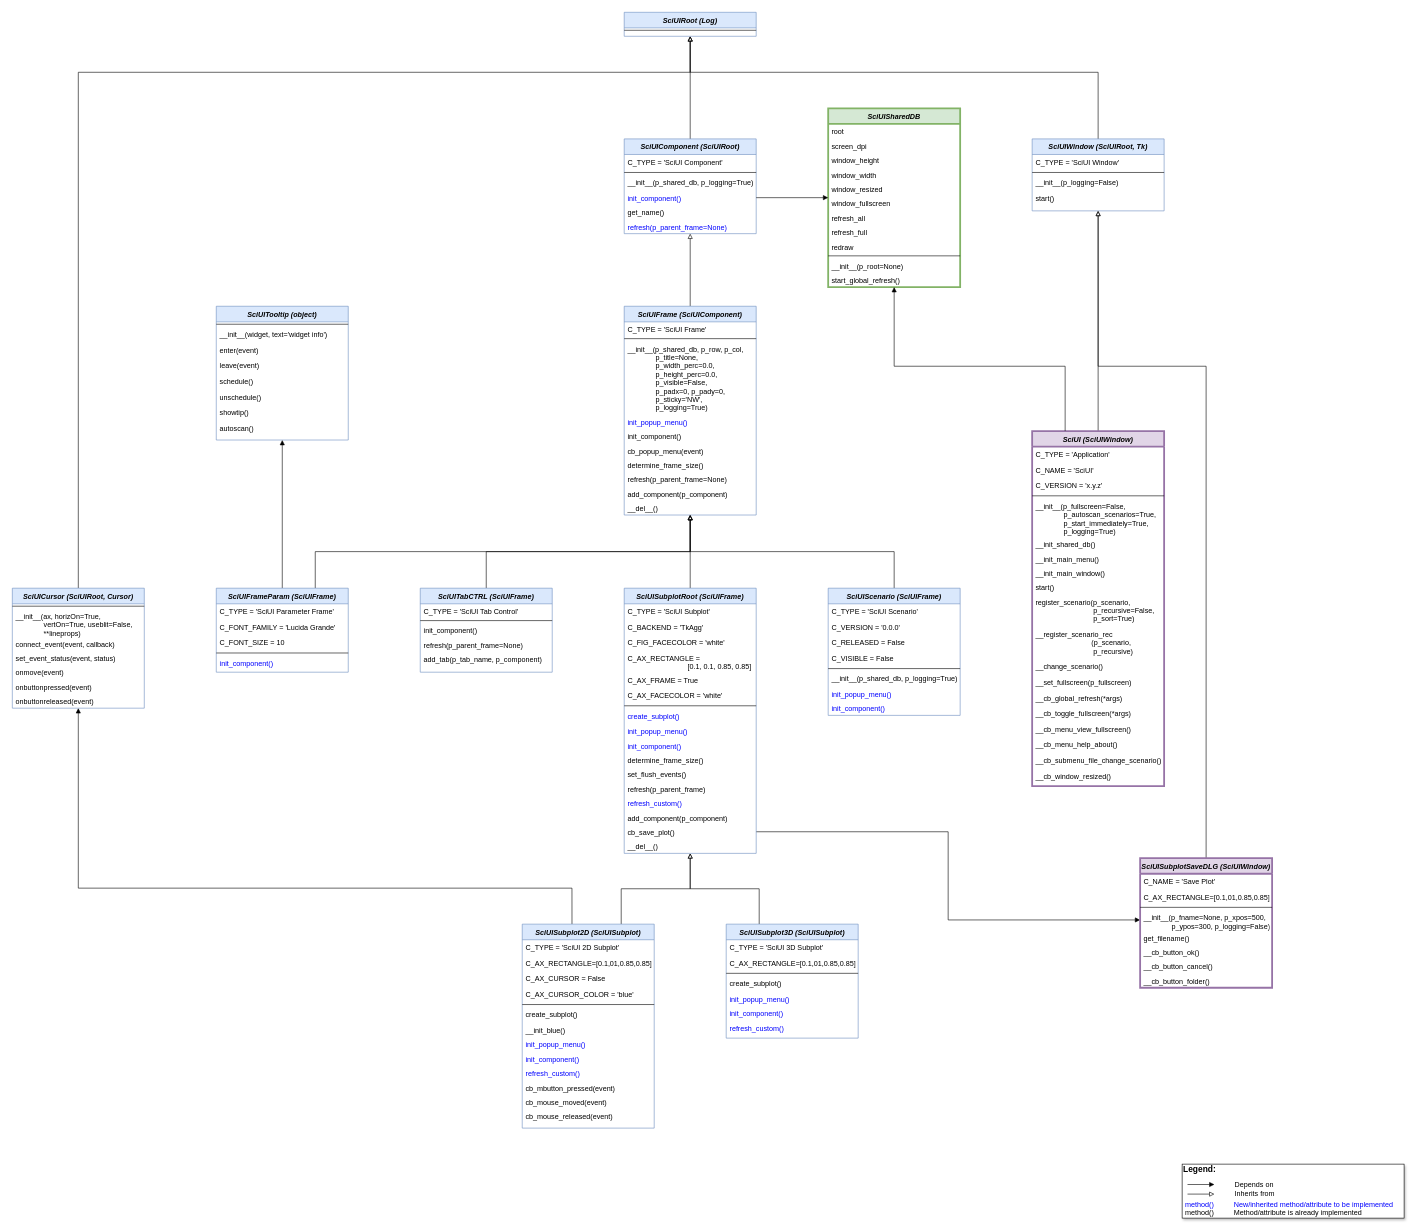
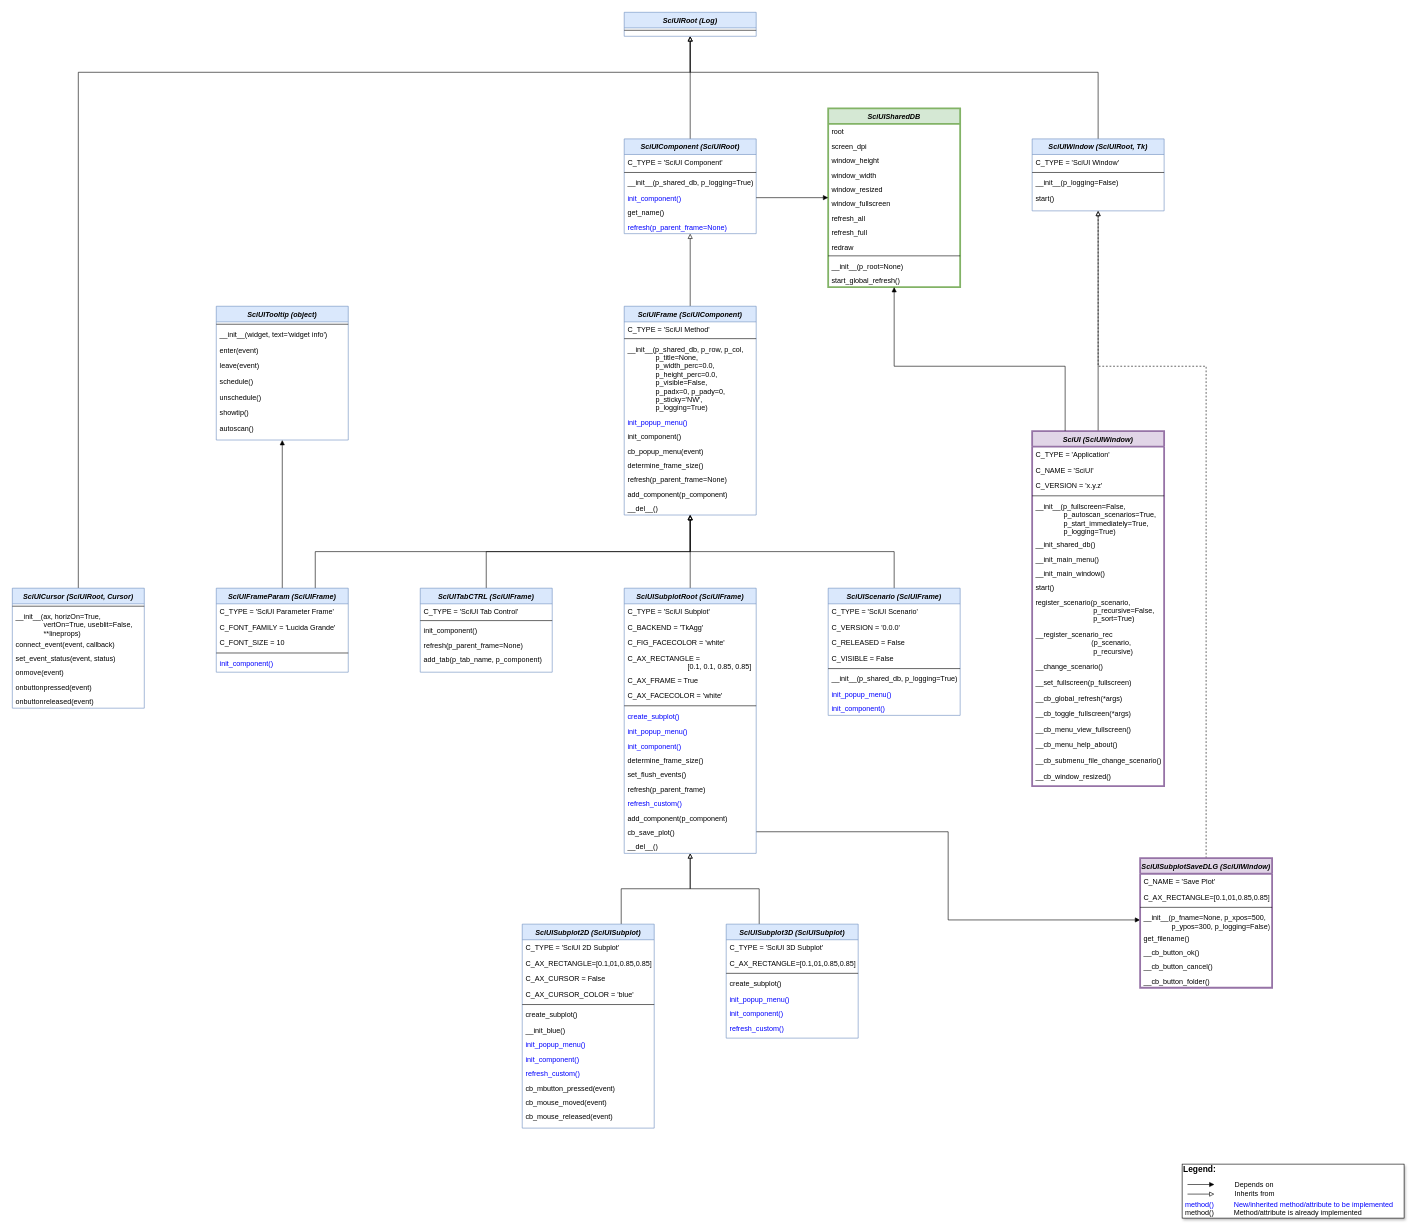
- <mxCell id="49" value="C_TYPE = 'SciUI Frame'" style="text;align=left;verticalAlign=top;spacingLeft=4;spacingRight=4;overflow=hidden;rotatable=0;points=[[0,0.5],[1,0.5]];portConstraint=eastwest;" parent="48" vertex="1"><mxGeometry y="26" width="220" height="24" as="geometry" /></mxCell>
+ <mxCell id="49" value="C_TYPE = 'SciUI Method'" style="text;align=left;verticalAlign=top;spacingLeft=4;spacingRight=4;overflow=hidden;rotatable=0;points=[[0,0.5],[1,0.5]];portConstraint=eastwest;" parent="48" vertex="1"><mxGeometry y="26" width="220" height="24" as="geometry" /></mxCell>
- <mxCell id="151" style="edgeStyle=orthogonalEdgeStyle;rounded=0;orthogonalLoop=1;jettySize=auto;html=1;fontColor=#0000FF;endArrow=block;endFill=0;" parent="1" source="152" target="115" edge="1"><mxGeometry relative="1" as="geometry"><Array as="points"><mxPoint x="2010" y="610" /><mxPoint x="1830" y="610" /></Array></mxGeometry></mxCell>
+ <mxCell id="151" style="edgeStyle=orthogonalEdgeStyle;rounded=0;orthogonalLoop=1;jettySize=auto;html=1;fontColor=#0000FF;endArrow=block;endFill=0;dashed=1;" parent="1" source="152" target="115" edge="1"><mxGeometry relative="1" as="geometry"><Array as="points"><mxPoint x="2010" y="610" /><mxPoint x="1830" y="610" /></Array></mxGeometry></mxCell>
- <mxCell id="60" style="edgeStyle=orthogonalEdgeStyle;rounded=0;orthogonalLoop=1;jettySize=auto;html=1;endArrow=block;endFill=1;exitX=0.377;exitY=0;exitDx=0;exitDy=0;exitPerimeter=0;" edge="1" parent="1" source="61" target="22"><mxGeometry relative="1" as="geometry"><Array as="points"><mxPoint x="953" y="1480" /><mxPoint x="130" y="1480" /></Array></mxGeometry></mxCell>
